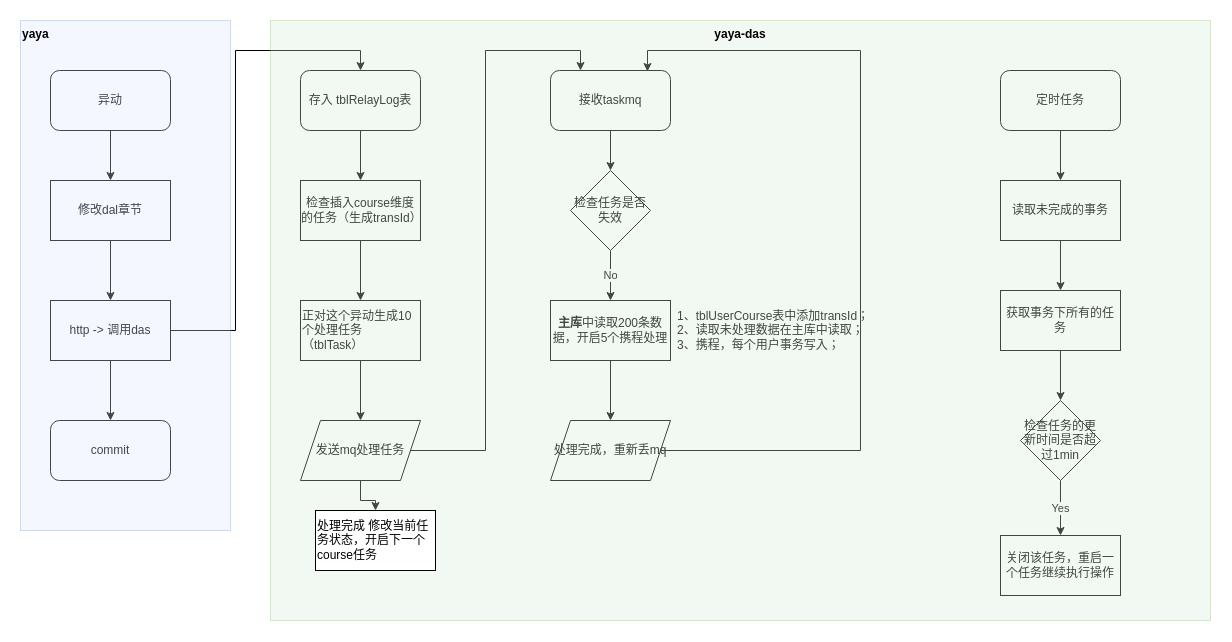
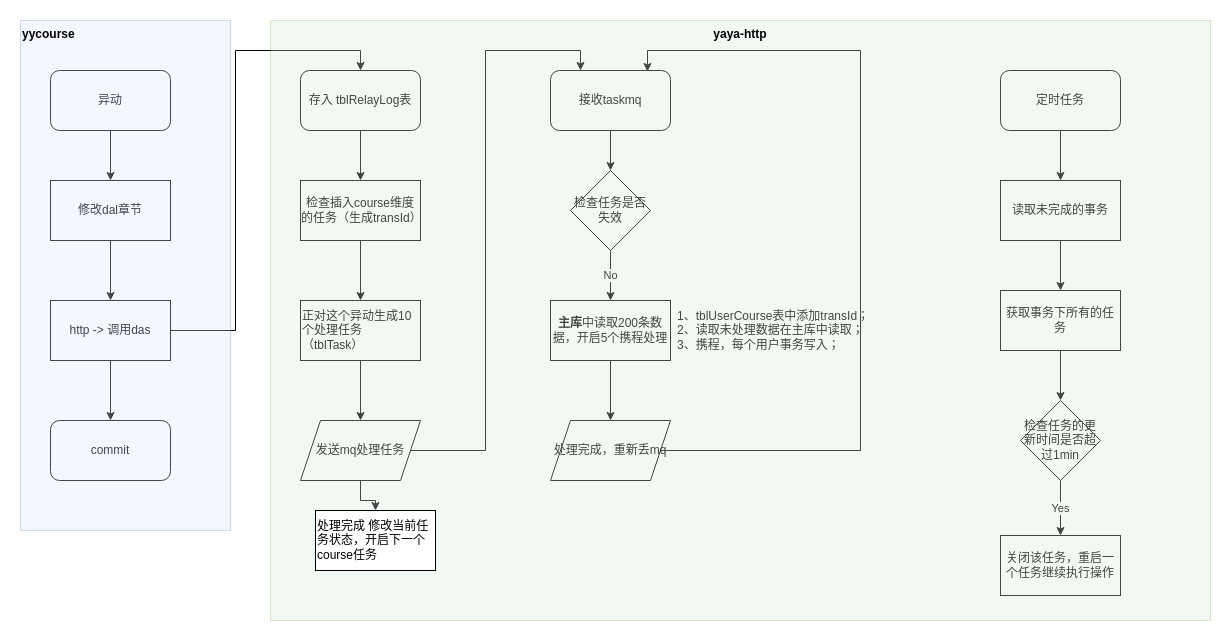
- <mxCell id="37" value="&lt;b&gt;yaya&lt;/b&gt;" style="rounded=0;whiteSpace=wrap;html=1;align=left;opacity=30;fillColor=#dae8fc;strokeColor=#6c8ebf;verticalAlign=top;" parent="1" vertex="1"><mxGeometry x="20" y="20" width="210" height="510" as="geometry" /></mxCell>
+ <mxCell id="37" value="&lt;b&gt;yycourse&lt;/b&gt;" style="rounded=0;whiteSpace=wrap;html=1;align=left;opacity=30;fillColor=#dae8fc;strokeColor=#6c8ebf;verticalAlign=top;" parent="1" vertex="1"><mxGeometry x="20" y="20" width="210" height="510" as="geometry" /></mxCell>
- <mxCell id="38" value="yaya-das" style="rounded=0;whiteSpace=wrap;html=1;align=center;opacity=30;fillColor=#d5e8d4;strokeColor=#82b366;verticalAlign=top;fontStyle=1" parent="1" vertex="1"><mxGeometry x="270" y="20" width="940" height="600" as="geometry" /></mxCell>
+ <mxCell id="38" value="yaya-http" style="rounded=0;whiteSpace=wrap;html=1;align=center;opacity=30;fillColor=#d5e8d4;strokeColor=#82b366;verticalAlign=top;fontStyle=1" parent="1" vertex="1"><mxGeometry x="270" y="20" width="940" height="600" as="geometry" /></mxCell>
